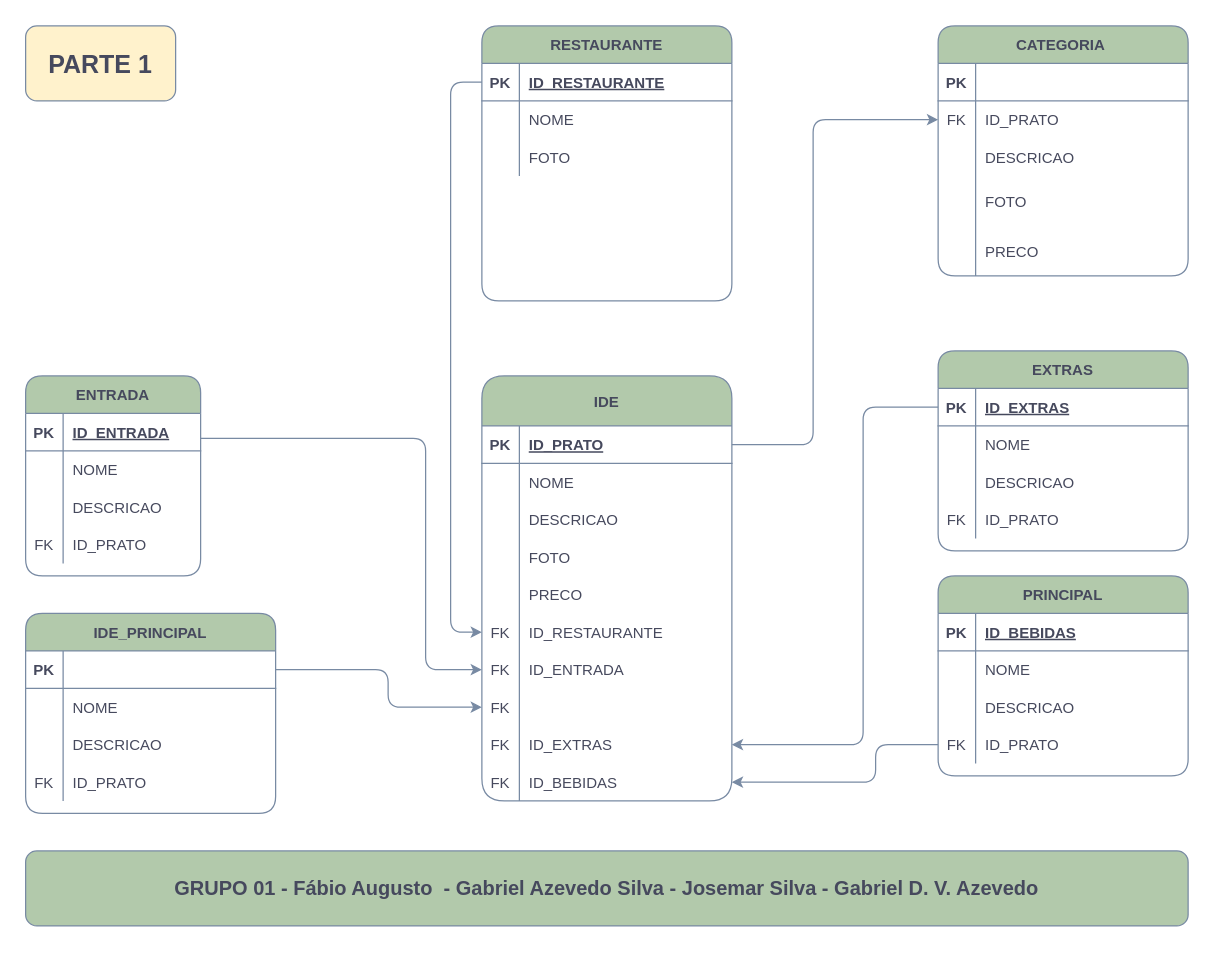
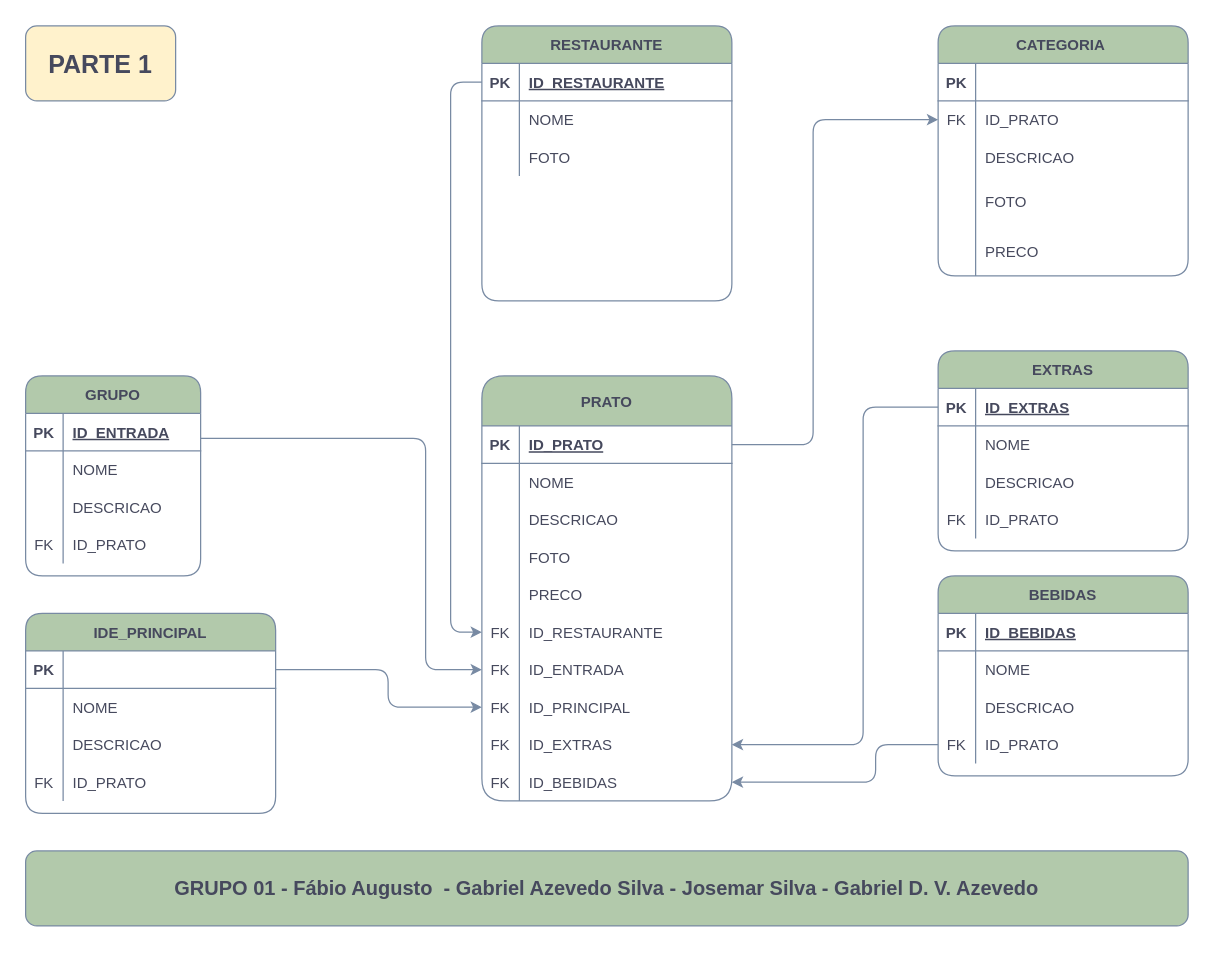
- <mxCell id="64" value="ENTRADA" style="shape=table;startSize=30;container=1;collapsible=1;childLayout=tableLayout;fixedRows=1;rowLines=0;fontStyle=1;align=center;resizeLast=1;fillColor=#B2C9AB;strokeColor=#788AA3;fontColor=#46495D;rounded=1;" vertex="1" parent="1"><mxGeometry x="20" y="300" width="140" height="160" as="geometry" /></mxCell>
+ <mxCell id="64" value="GRUPO" style="shape=table;startSize=30;container=1;collapsible=1;childLayout=tableLayout;fixedRows=1;rowLines=0;fontStyle=1;align=center;resizeLast=1;fillColor=#B2C9AB;strokeColor=#788AA3;fontColor=#46495D;rounded=1;" vertex="1" parent="1"><mxGeometry x="20" y="300" width="140" height="160" as="geometry" /></mxCell>
- <mxCell id="2" value="IDE" style="shape=table;startSize=40;container=1;collapsible=1;childLayout=tableLayout;fixedRows=1;rowLines=0;fontStyle=1;align=center;resizeLast=1;fillColor=#B2C9AB;strokeColor=#788AA3;fontColor=#46495D;rounded=1;" vertex="1" parent="1"><mxGeometry x="385" y="300" width="200" height="340" as="geometry" /></mxCell>
+ <mxCell id="2" value="PRATO" style="shape=table;startSize=40;container=1;collapsible=1;childLayout=tableLayout;fixedRows=1;rowLines=0;fontStyle=1;align=center;resizeLast=1;fillColor=#B2C9AB;strokeColor=#788AA3;fontColor=#46495D;rounded=1;" vertex="1" parent="1"><mxGeometry x="385" y="300" width="200" height="340" as="geometry" /></mxCell>
- <mxCell id="89" value="PRINCIPAL" style="shape=table;startSize=30;container=1;collapsible=1;childLayout=tableLayout;fixedRows=1;rowLines=0;fontStyle=1;align=center;resizeLast=1;fillColor=#B2C9AB;strokeColor=#788AA3;fontColor=#46495D;rounded=1;" vertex="1" parent="1"><mxGeometry x="750" y="460" width="200" height="160" as="geometry" /></mxCell>
+ <mxCell id="89" value="BEBIDAS" style="shape=table;startSize=30;container=1;collapsible=1;childLayout=tableLayout;fixedRows=1;rowLines=0;fontStyle=1;align=center;resizeLast=1;fillColor=#B2C9AB;strokeColor=#788AA3;fontColor=#46495D;rounded=1;" vertex="1" parent="1"><mxGeometry x="750" y="460" width="200" height="160" as="geometry" /></mxCell>
+ <mxCell id="26" value="ID_PRINCIPAL" style="shape=partialRectangle;overflow=hidden;connectable=0;fillColor=none;top=0;left=0;bottom=0;right=0;align=left;spacingLeft=6;strokeColor=#788AA3;fontColor=#46495D;rounded=1;" vertex="1" parent="24"><mxGeometry x="30" width="170" height="30" as="geometry"><mxRectangle width="170" height="30" as="alternateBounds" /></mxGeometry></mxCell>
